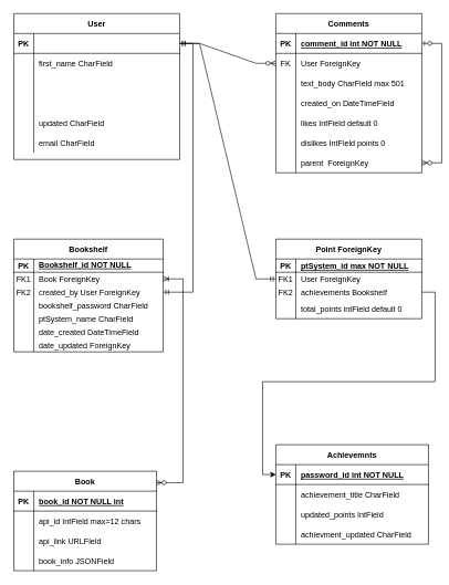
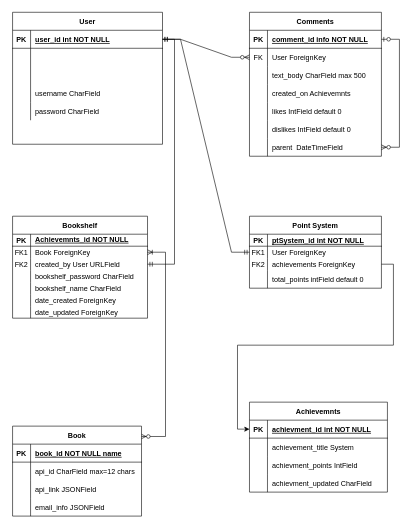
+ <mxCell id="5" value="user_id int NOT NULL " style="shape=partialRectangle;overflow=hidden;connectable=0;fillColor=none;top=0;left=0;bottom=0;right=0;align=left;spacingLeft=6;fontStyle=5;" parent="3" vertex="1"><mxGeometry x="30" width="220" height="30" as="geometry"><mxRectangle width="220" height="30" as="alternateBounds" /></mxGeometry></mxCell>
- <mxCell id="51" value="comment_id int NOT NULL" style="shape=partialRectangle;connectable=0;fillColor=none;top=0;left=0;bottom=0;right=0;align=left;spacingLeft=6;fontStyle=5;overflow=hidden;" parent="49" vertex="1"><mxGeometry x="30" width="190" height="30" as="geometry"><mxRectangle width="190" height="30" as="alternateBounds" /></mxGeometry></mxCell>
+ <mxCell id="51" value="comment_id info NOT NULL" style="shape=partialRectangle;connectable=0;fillColor=none;top=0;left=0;bottom=0;right=0;align=left;spacingLeft=6;fontStyle=5;overflow=hidden;" parent="49" vertex="1"><mxGeometry x="30" width="190" height="30" as="geometry"><mxRectangle width="190" height="30" as="alternateBounds" /></mxGeometry></mxCell>
- <mxCell id="8" value="first_name CharField" style="shape=partialRectangle;overflow=hidden;connectable=0;fillColor=none;top=0;left=0;bottom=0;right=0;align=left;spacingLeft=6;" parent="6" vertex="1"><mxGeometry x="30" width="220" height="30" as="geometry"><mxRectangle width="220" height="30" as="alternateBounds" /></mxGeometry></mxCell>
- <mxCell id="57" value="text_body CharField max 501" style="shape=partialRectangle;connectable=0;fillColor=none;top=0;left=0;bottom=0;right=0;align=left;spacingLeft=6;overflow=hidden;" parent="55" vertex="1"><mxGeometry x="30" width="190" height="30" as="geometry"><mxRectangle width="190" height="30" as="alternateBounds" /></mxGeometry></mxCell>
+ <mxCell id="57" value="text_body CharField max 500" style="shape=partialRectangle;connectable=0;fillColor=none;top=0;left=0;bottom=0;right=0;align=left;spacingLeft=6;overflow=hidden;" parent="55" vertex="1"><mxGeometry x="30" width="190" height="30" as="geometry"><mxRectangle width="190" height="30" as="alternateBounds" /></mxGeometry></mxCell>
+ <mxCell id="13" value="username CharField" style="shape=partialRectangle;overflow=hidden;connectable=0;fillColor=none;top=0;left=0;bottom=0;right=0;align=left;spacingLeft=6;" parent="11" vertex="1"><mxGeometry x="30" width="220" height="30" as="geometry"><mxRectangle width="220" height="30" as="alternateBounds" /></mxGeometry></mxCell>
- <mxCell id="60" value="created_on DateTimeField" style="shape=partialRectangle;connectable=0;fillColor=none;top=0;left=0;bottom=0;right=0;align=left;spacingLeft=6;overflow=hidden;" parent="58" vertex="1"><mxGeometry x="30" width="190" height="30" as="geometry"><mxRectangle width="190" height="30" as="alternateBounds" /></mxGeometry></mxCell>
+ <mxCell id="60" value="created_on Achievemnts" style="shape=partialRectangle;connectable=0;fillColor=none;top=0;left=0;bottom=0;right=0;align=left;spacingLeft=6;overflow=hidden;" parent="58" vertex="1"><mxGeometry x="30" width="190" height="30" as="geometry"><mxRectangle width="190" height="30" as="alternateBounds" /></mxGeometry></mxCell>
- <mxCell id="16" value="updated CharField" style="shape=partialRectangle;overflow=hidden;connectable=0;fillColor=none;top=0;left=0;bottom=0;right=0;align=left;spacingLeft=6;" parent="14" vertex="1"><mxGeometry x="30" width="220" height="30" as="geometry"><mxRectangle width="220" height="30" as="alternateBounds" /></mxGeometry></mxCell>
+ <mxCell id="16" value="password CharField" style="shape=partialRectangle;overflow=hidden;connectable=0;fillColor=none;top=0;left=0;bottom=0;right=0;align=left;spacingLeft=6;" parent="14" vertex="1"><mxGeometry x="30" width="220" height="30" as="geometry"><mxRectangle width="220" height="30" as="alternateBounds" /></mxGeometry></mxCell>
- <mxCell id="19" value="email CharField" style="shape=partialRectangle;overflow=hidden;connectable=0;fillColor=none;top=0;left=0;bottom=0;right=0;align=left;spacingLeft=6;" parent="17" vertex="1"><mxGeometry x="30" width="220" height="30" as="geometry"><mxRectangle width="220" height="30" as="alternateBounds" /></mxGeometry></mxCell>
- <mxCell id="66" value="dislikes IntField points 0" style="shape=partialRectangle;connectable=0;fillColor=none;top=0;left=0;bottom=0;right=0;align=left;spacingLeft=6;overflow=hidden;" parent="64" vertex="1"><mxGeometry x="30" width="190" height="30" as="geometry"><mxRectangle width="190" height="30" as="alternateBounds" /></mxGeometry></mxCell>
+ <mxCell id="66" value="dislikes IntField default 0" style="shape=partialRectangle;connectable=0;fillColor=none;top=0;left=0;bottom=0;right=0;align=left;spacingLeft=6;overflow=hidden;" parent="64" vertex="1"><mxGeometry x="30" width="190" height="30" as="geometry"><mxRectangle width="190" height="30" as="alternateBounds" /></mxGeometry></mxCell>
- <mxCell id="69" value="parent  ForeignKey" style="shape=partialRectangle;connectable=0;fillColor=none;top=0;left=0;bottom=0;right=0;align=left;spacingLeft=6;overflow=hidden;" parent="67" vertex="1"><mxGeometry x="30" width="190" height="30" as="geometry"><mxRectangle width="190" height="30" as="alternateBounds" /></mxGeometry></mxCell>
+ <mxCell id="69" value="parent  DateTimeField" style="shape=partialRectangle;connectable=0;fillColor=none;top=0;left=0;bottom=0;right=0;align=left;spacingLeft=6;overflow=hidden;" parent="67" vertex="1"><mxGeometry x="30" width="190" height="30" as="geometry"><mxRectangle width="190" height="30" as="alternateBounds" /></mxGeometry></mxCell>
- <mxCell id="20" value="Point ForeignKey" style="shape=table;startSize=30;container=1;collapsible=1;childLayout=tableLayout;fixedRows=1;rowLines=0;fontStyle=1;align=center;resizeLast=1;" parent="1" vertex="1"><mxGeometry x="415" y="360" width="220" height="120" as="geometry" /></mxCell>
+ <mxCell id="20" value="Point System" style="shape=table;startSize=30;container=1;collapsible=1;childLayout=tableLayout;fixedRows=1;rowLines=0;fontStyle=1;align=center;resizeLast=1;" parent="1" vertex="1"><mxGeometry x="415" y="360" width="220" height="120" as="geometry" /></mxCell>
- <mxCell id="74" value="Bookshelf_id NOT NULL&#10;" style="shape=partialRectangle;connectable=0;fillColor=none;top=0;left=0;bottom=0;right=0;align=left;spacingLeft=6;fontStyle=5;overflow=hidden;" parent="72" vertex="1"><mxGeometry x="30" width="195" height="20" as="geometry"><mxRectangle width="195" height="20" as="alternateBounds" /></mxGeometry></mxCell>
+ <mxCell id="74" value="Achievemnts_id NOT NULL&#10;" style="shape=partialRectangle;connectable=0;fillColor=none;top=0;left=0;bottom=0;right=0;align=left;spacingLeft=6;fontStyle=5;overflow=hidden;" parent="72" vertex="1"><mxGeometry x="30" width="195" height="20" as="geometry"><mxRectangle width="195" height="20" as="alternateBounds" /></mxGeometry></mxCell>
- <mxCell id="23" value="ptSystem_id max NOT NULL" style="shape=partialRectangle;connectable=0;fillColor=none;top=0;left=0;bottom=0;right=0;align=left;spacingLeft=6;fontStyle=5;overflow=hidden;" parent="21" vertex="1"><mxGeometry x="30" width="190" height="20" as="geometry"><mxRectangle width="190" height="20" as="alternateBounds" /></mxGeometry></mxCell>
+ <mxCell id="23" value="ptSystem_id int NOT NULL" style="shape=partialRectangle;connectable=0;fillColor=none;top=0;left=0;bottom=0;right=0;align=left;spacingLeft=6;fontStyle=5;overflow=hidden;" parent="21" vertex="1"><mxGeometry x="30" width="190" height="20" as="geometry"><mxRectangle width="190" height="20" as="alternateBounds" /></mxGeometry></mxCell>
- <mxCell id="80" value="created_by User ForeignKey" style="shape=partialRectangle;connectable=0;fillColor=none;top=0;left=0;bottom=0;right=0;align=left;spacingLeft=6;overflow=hidden;" parent="78" vertex="1"><mxGeometry x="30" width="195" height="20" as="geometry"><mxRectangle width="195" height="20" as="alternateBounds" /></mxGeometry></mxCell>
+ <mxCell id="80" value="created_by User URLField" style="shape=partialRectangle;connectable=0;fillColor=none;top=0;left=0;bottom=0;right=0;align=left;spacingLeft=6;overflow=hidden;" parent="78" vertex="1"><mxGeometry x="30" width="195" height="20" as="geometry"><mxRectangle width="195" height="20" as="alternateBounds" /></mxGeometry></mxCell>
- <mxCell id="29" value="achievements Bookshelf" style="shape=partialRectangle;connectable=0;fillColor=none;top=0;left=0;bottom=0;right=0;align=left;spacingLeft=6;overflow=hidden;" parent="27" vertex="1"><mxGeometry x="30" width="190" height="20" as="geometry"><mxRectangle width="190" height="20" as="alternateBounds" /></mxGeometry></mxCell>
+ <mxCell id="29" value="achievements ForeignKey" style="shape=partialRectangle;connectable=0;fillColor=none;top=0;left=0;bottom=0;right=0;align=left;spacingLeft=6;overflow=hidden;" parent="27" vertex="1"><mxGeometry x="30" width="190" height="20" as="geometry"><mxRectangle width="190" height="20" as="alternateBounds" /></mxGeometry></mxCell>
- <mxCell id="86" value="ptSystem_name CharField" style="shape=partialRectangle;connectable=0;fillColor=none;top=0;left=0;bottom=0;right=0;align=left;spacingLeft=6;overflow=hidden;" parent="84" vertex="1"><mxGeometry x="30" width="195" height="20" as="geometry"><mxRectangle width="195" height="20" as="alternateBounds" /></mxGeometry></mxCell>
+ <mxCell id="86" value="bookshelf_name CharField" style="shape=partialRectangle;connectable=0;fillColor=none;top=0;left=0;bottom=0;right=0;align=left;spacingLeft=6;overflow=hidden;" parent="84" vertex="1"><mxGeometry x="30" width="195" height="20" as="geometry"><mxRectangle width="195" height="20" as="alternateBounds" /></mxGeometry></mxCell>
- <mxCell id="89" value="date_created DateTimeField" style="shape=partialRectangle;connectable=0;fillColor=none;top=0;left=0;bottom=0;right=0;align=left;spacingLeft=6;overflow=hidden;" parent="87" vertex="1"><mxGeometry x="30" width="195" height="20" as="geometry"><mxRectangle width="195" height="20" as="alternateBounds" /></mxGeometry></mxCell>
+ <mxCell id="89" value="date_created ForeignKey" style="shape=partialRectangle;connectable=0;fillColor=none;top=0;left=0;bottom=0;right=0;align=left;spacingLeft=6;overflow=hidden;" parent="87" vertex="1"><mxGeometry x="30" width="195" height="20" as="geometry"><mxRectangle width="195" height="20" as="alternateBounds" /></mxGeometry></mxCell>
- <mxCell id="38" value="password_id int NOT NULL" style="shape=partialRectangle;connectable=0;fillColor=none;top=0;left=0;bottom=0;right=0;align=left;spacingLeft=6;fontStyle=5;overflow=hidden;" parent="36" vertex="1"><mxGeometry x="30" width="200" height="30" as="geometry"><mxRectangle width="200" height="30" as="alternateBounds" /></mxGeometry></mxCell>
+ <mxCell id="38" value="achievment_id int NOT NULL" style="shape=partialRectangle;connectable=0;fillColor=none;top=0;left=0;bottom=0;right=0;align=left;spacingLeft=6;fontStyle=5;overflow=hidden;" parent="36" vertex="1"><mxGeometry x="30" width="200" height="30" as="geometry"><mxRectangle width="200" height="30" as="alternateBounds" /></mxGeometry></mxCell>
- <mxCell id="41" value="achievement_title CharField" style="shape=partialRectangle;connectable=0;fillColor=none;top=0;left=0;bottom=0;right=0;align=left;spacingLeft=6;overflow=hidden;" parent="39" vertex="1"><mxGeometry x="30" width="200" height="30" as="geometry"><mxRectangle width="200" height="30" as="alternateBounds" /></mxGeometry></mxCell>
+ <mxCell id="41" value="achievement_title System" style="shape=partialRectangle;connectable=0;fillColor=none;top=0;left=0;bottom=0;right=0;align=left;spacingLeft=6;overflow=hidden;" parent="39" vertex="1"><mxGeometry x="30" width="200" height="30" as="geometry"><mxRectangle width="200" height="30" as="alternateBounds" /></mxGeometry></mxCell>
- <mxCell id="99" value="book_id NOT NULL int" style="shape=partialRectangle;connectable=0;fillColor=none;top=0;left=0;bottom=0;right=0;align=left;spacingLeft=6;fontStyle=5;overflow=hidden;" parent="97" vertex="1"><mxGeometry x="30" width="185" height="30" as="geometry"><mxRectangle width="185" height="30" as="alternateBounds" /></mxGeometry></mxCell>
+ <mxCell id="99" value="book_id NOT NULL name" style="shape=partialRectangle;connectable=0;fillColor=none;top=0;left=0;bottom=0;right=0;align=left;spacingLeft=6;fontStyle=5;overflow=hidden;" parent="97" vertex="1"><mxGeometry x="30" width="185" height="30" as="geometry"><mxRectangle width="185" height="30" as="alternateBounds" /></mxGeometry></mxCell>
- <mxCell id="44" value="updated_points IntField" style="shape=partialRectangle;connectable=0;fillColor=none;top=0;left=0;bottom=0;right=0;align=left;spacingLeft=6;overflow=hidden;" parent="42" vertex="1"><mxGeometry x="30" width="200" height="30" as="geometry"><mxRectangle width="200" height="30" as="alternateBounds" /></mxGeometry></mxCell>
+ <mxCell id="44" value="achievment_points IntField" style="shape=partialRectangle;connectable=0;fillColor=none;top=0;left=0;bottom=0;right=0;align=left;spacingLeft=6;overflow=hidden;" parent="42" vertex="1"><mxGeometry x="30" width="200" height="30" as="geometry"><mxRectangle width="200" height="30" as="alternateBounds" /></mxGeometry></mxCell>
- <mxCell id="102" value="api_id IntField max=12 chars" style="shape=partialRectangle;connectable=0;fillColor=none;top=0;left=0;bottom=0;right=0;align=left;spacingLeft=6;overflow=hidden;" parent="100" vertex="1"><mxGeometry x="30" width="185" height="30" as="geometry"><mxRectangle width="185" height="30" as="alternateBounds" /></mxGeometry></mxCell>
+ <mxCell id="102" value="api_id CharField max=12 chars" style="shape=partialRectangle;connectable=0;fillColor=none;top=0;left=0;bottom=0;right=0;align=left;spacingLeft=6;overflow=hidden;" parent="100" vertex="1"><mxGeometry x="30" width="185" height="30" as="geometry"><mxRectangle width="185" height="30" as="alternateBounds" /></mxGeometry></mxCell>
- <mxCell id="105" value="api_link URLField" style="shape=partialRectangle;connectable=0;fillColor=none;top=0;left=0;bottom=0;right=0;align=left;spacingLeft=6;overflow=hidden;" parent="103" vertex="1"><mxGeometry x="30" width="185" height="30" as="geometry"><mxRectangle width="185" height="30" as="alternateBounds" /></mxGeometry></mxCell>
+ <mxCell id="105" value="api_link JSONField" style="shape=partialRectangle;connectable=0;fillColor=none;top=0;left=0;bottom=0;right=0;align=left;spacingLeft=6;overflow=hidden;" parent="103" vertex="1"><mxGeometry x="30" width="185" height="30" as="geometry"><mxRectangle width="185" height="30" as="alternateBounds" /></mxGeometry></mxCell>
- <mxCell id="108" value="book_info JSONField" style="shape=partialRectangle;connectable=0;fillColor=none;top=0;left=0;bottom=0;right=0;align=left;spacingLeft=6;overflow=hidden;" parent="106" vertex="1"><mxGeometry x="30" width="185" height="30" as="geometry"><mxRectangle width="185" height="30" as="alternateBounds" /></mxGeometry></mxCell>
+ <mxCell id="108" value="email_info JSONField" style="shape=partialRectangle;connectable=0;fillColor=none;top=0;left=0;bottom=0;right=0;align=left;spacingLeft=6;overflow=hidden;" parent="106" vertex="1"><mxGeometry x="30" width="185" height="30" as="geometry"><mxRectangle width="185" height="30" as="alternateBounds" /></mxGeometry></mxCell>
